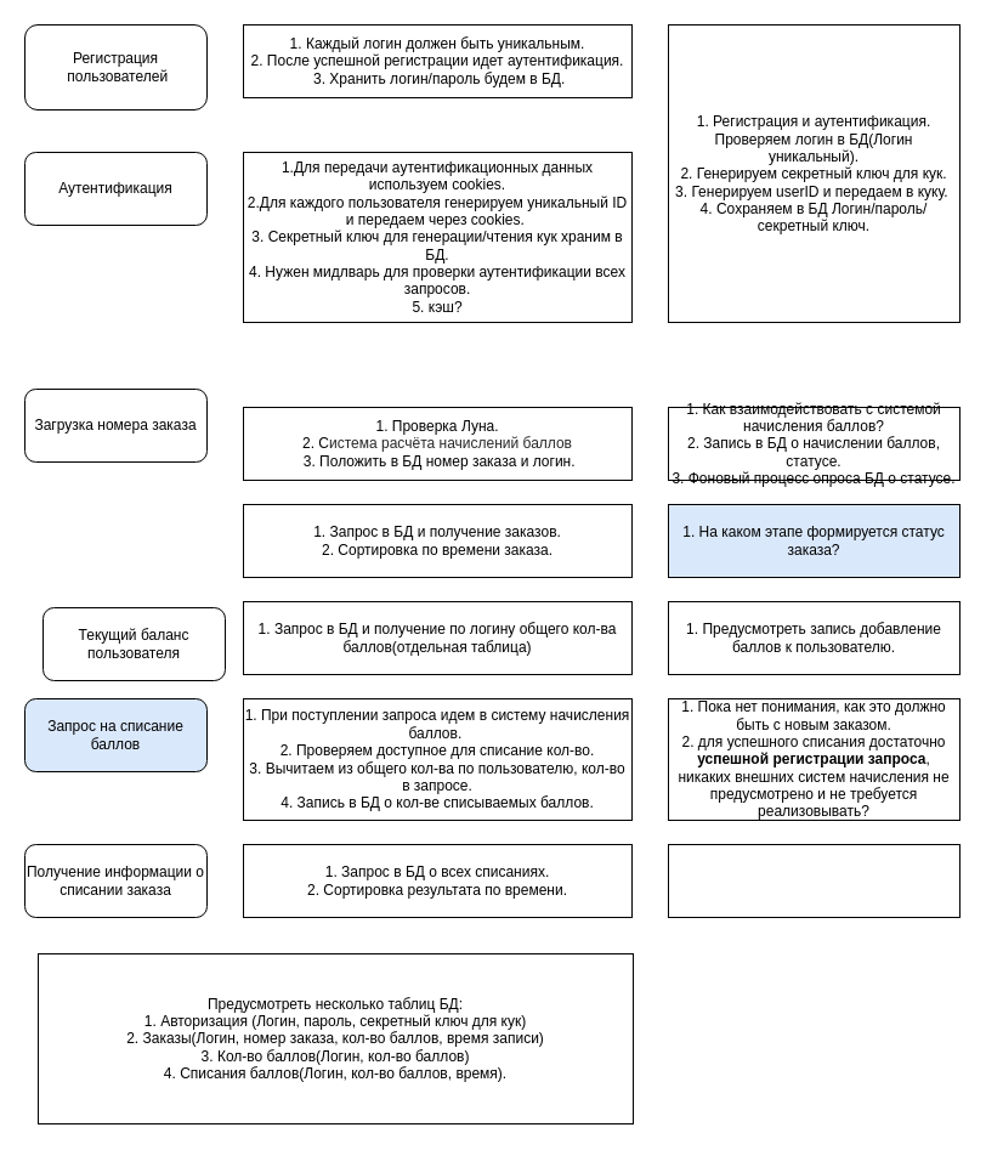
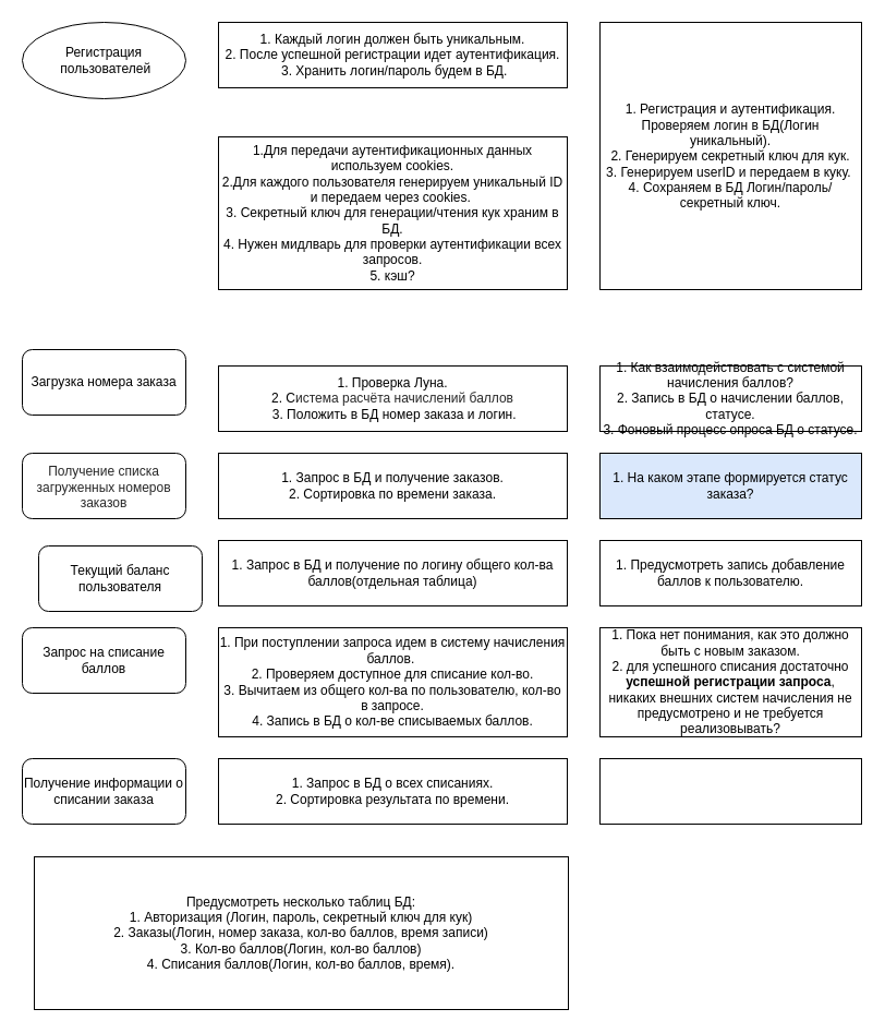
- <mxCell id="2" value="Регистрация&lt;br&gt;&amp;nbsp;пользователей" style="rounded=1;whiteSpace=wrap;html=1;fontSize=12;glass=0;strokeWidth=1;shadow=0;" parent="1" vertex="1"><mxGeometry x="20" y="20" width="150" height="70" as="geometry" /></mxCell>
+ <mxCell id="2" value="Регистрация&lt;br&gt;&amp;nbsp;пользователей" style="ellipse;whiteSpace=wrap;html=1;fontSize=12;glass=0;strokeWidth=1;shadow=0;" parent="1" vertex="1"><mxGeometry x="20" y="20" width="150" height="70" as="geometry" /></mxCell>
- <mxCell id="4" value="Аутентификация" style="whiteSpace=wrap;html=1;rounded=1;glass=0;strokeWidth=1;shadow=0;" parent="1" vertex="1"><mxGeometry x="20" y="125" width="150" height="60" as="geometry" /></mxCell>
+ <mxCell id="9" value="&lt;h4 style=&quot;line-height: 1.2em; margin: 1.2em 0px 1em; box-sizing: inherit; color: rgba(0, 0, 0, 0.85); background-color: rgb(255, 255, 255);&quot;&gt;&lt;span style=&quot;box-sizing: inherit; font-weight: normal;&quot;&gt;&lt;font style=&quot;font-size: 12px;&quot;&gt;Получение списка загруженных номеров заказов&lt;/font&gt;&lt;/span&gt;&lt;/h4&gt;" style="rounded=1;whiteSpace=wrap;html=1;align=center;" parent="1" vertex="1"><mxGeometry x="20" y="415" width="150" height="60" as="geometry" /></mxCell>
- <mxCell id="16" value="Запрос на списание баллов" style="rounded=1;whiteSpace=wrap;html=1;fillColor=#dae8fc;" parent="1" vertex="1"><mxGeometry x="20" y="575" width="150" height="60" as="geometry" /></mxCell>
+ <mxCell id="16" value="Запрос на списание баллов" style="rounded=1;whiteSpace=wrap;html=1;" parent="1" vertex="1"><mxGeometry x="20" y="575" width="150" height="60" as="geometry" /></mxCell>
